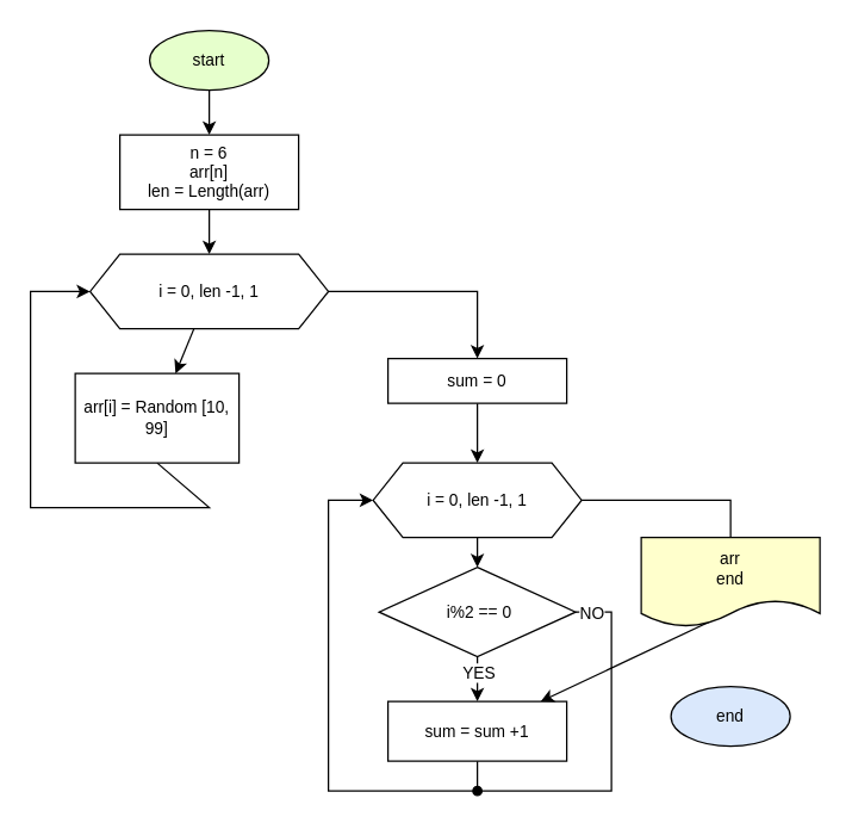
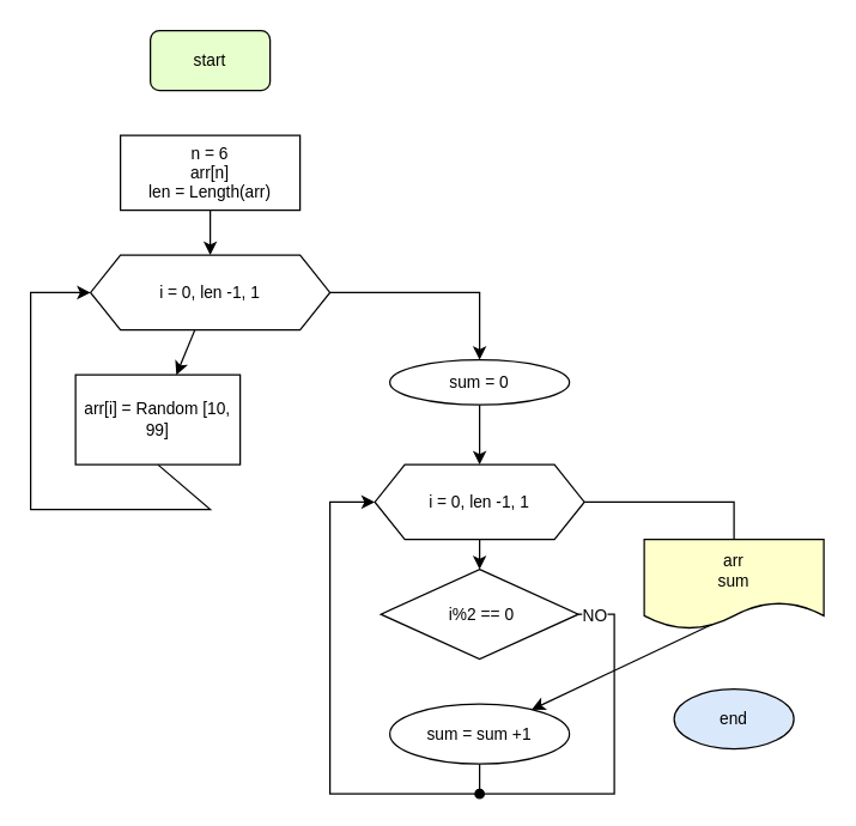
- <mxCell id="3" value="start" style="ellipse;whiteSpace=wrap;html=1;fillColor=#E6FFCC;strokeColor=#000000;fontSize=11;fontColor=#000000;rounded=0;labelBackgroundColor=none;endArrow=classic;" vertex="1" parent="1"><mxGeometry x="100" y="20" width="80" height="40" as="geometry" /></mxCell>
+ <mxCell id="3" value="start" style="whiteSpace=wrap;html=1;fillColor=#E6FFCC;strokeColor=#000000;fontSize=11;fontColor=#000000;labelBackgroundColor=none;endArrow=classic;rounded=1;" vertex="1" parent="1"><mxGeometry x="100" y="20" width="80" height="40" as="geometry" /></mxCell>
- <mxCell id="2" value="" style="edgeStyle=none;rounded=0;orthogonalLoop=1;jettySize=auto;html=1;fillColor=#FFFFFF;strokeColor=#000000;fontColor=#000000;labelBackgroundColor=none;" edge="1" parent="1" source="3" target="5"><mxGeometry relative="1" as="geometry" /></mxCell>
- <mxCell id="22" value="sum = 0" style="rounded=0;whiteSpace=wrap;html=1;fontSize=11;fillColor=#FFFFFF;strokeColor=#000000;fontColor=#000000;labelBackgroundColor=none;endArrow=classic;" vertex="1" parent="1"><mxGeometry x="260" y="240" width="120" height="30" as="geometry" /></mxCell>
+ <mxCell id="22" value="sum = 0" style="ellipse;whiteSpace=wrap;html=1;fontSize=11;fillColor=#FFFFFF;strokeColor=#000000;fontColor=#000000;labelBackgroundColor=none;endArrow=classic;" vertex="1" parent="1"><mxGeometry x="260" y="240" width="120" height="30" as="geometry" /></mxCell>
- <mxCell id="24" value="arr&lt;br&gt;end" style="shape=document;whiteSpace=wrap;html=1;boundedLbl=1;fillColor=#FFFFCC;strokeColor=#000000;fontSize=11;fontColor=#000000;rounded=0;labelBackgroundColor=none;endArrow=classic;" vertex="1" parent="1"><mxGeometry x="430" y="360" width="120" height="60" as="geometry" /></mxCell>
+ <mxCell id="24" value="arr&lt;br&gt;sum" style="shape=document;whiteSpace=wrap;html=1;boundedLbl=1;fillColor=#FFFFCC;strokeColor=#000000;fontSize=11;fontColor=#000000;rounded=0;labelBackgroundColor=none;endArrow=classic;" vertex="1" parent="1"><mxGeometry x="430" y="360" width="120" height="60" as="geometry" /></mxCell>
- <mxCell id="13" value="" style="edgeStyle=none;rounded=0;orthogonalLoop=1;jettySize=auto;html=1;fillColor=#FFFFFF;strokeColor=#000000;fontColor=#000000;labelBackgroundColor=none;" edge="1" parent="1" source="18" target="20"><mxGeometry relative="1" as="geometry" /></mxCell>
- <mxCell id="14" value="YES" style="edgeLabel;html=1;align=center;verticalAlign=middle;resizable=0;points=[];labelBackgroundColor=#FFFFFF;fontColor=#000000;" connectable="0" vertex="1" parent="13"><mxGeometry x="-0.515" relative="1" as="geometry"><mxPoint y="3" as="offset" /></mxGeometry></mxCell>
- <mxCell id="20" value="sum = sum +1" style="whiteSpace=wrap;html=1;fontSize=11;fillColor=#FFFFFF;strokeColor=#000000;fontColor=#000000;rounded=0;labelBackgroundColor=none;endArrow=classic;" vertex="1" parent="1"><mxGeometry x="260" y="470" width="120" height="40" as="geometry" /></mxCell>
+ <mxCell id="20" value="sum = sum +1" style="ellipse;whiteSpace=wrap;html=1;fontSize=11;fillColor=#FFFFFF;strokeColor=#000000;fontColor=#000000;labelBackgroundColor=none;endArrow=classic;" vertex="1" parent="1"><mxGeometry x="260" y="470" width="120" height="40" as="geometry" /></mxCell>
